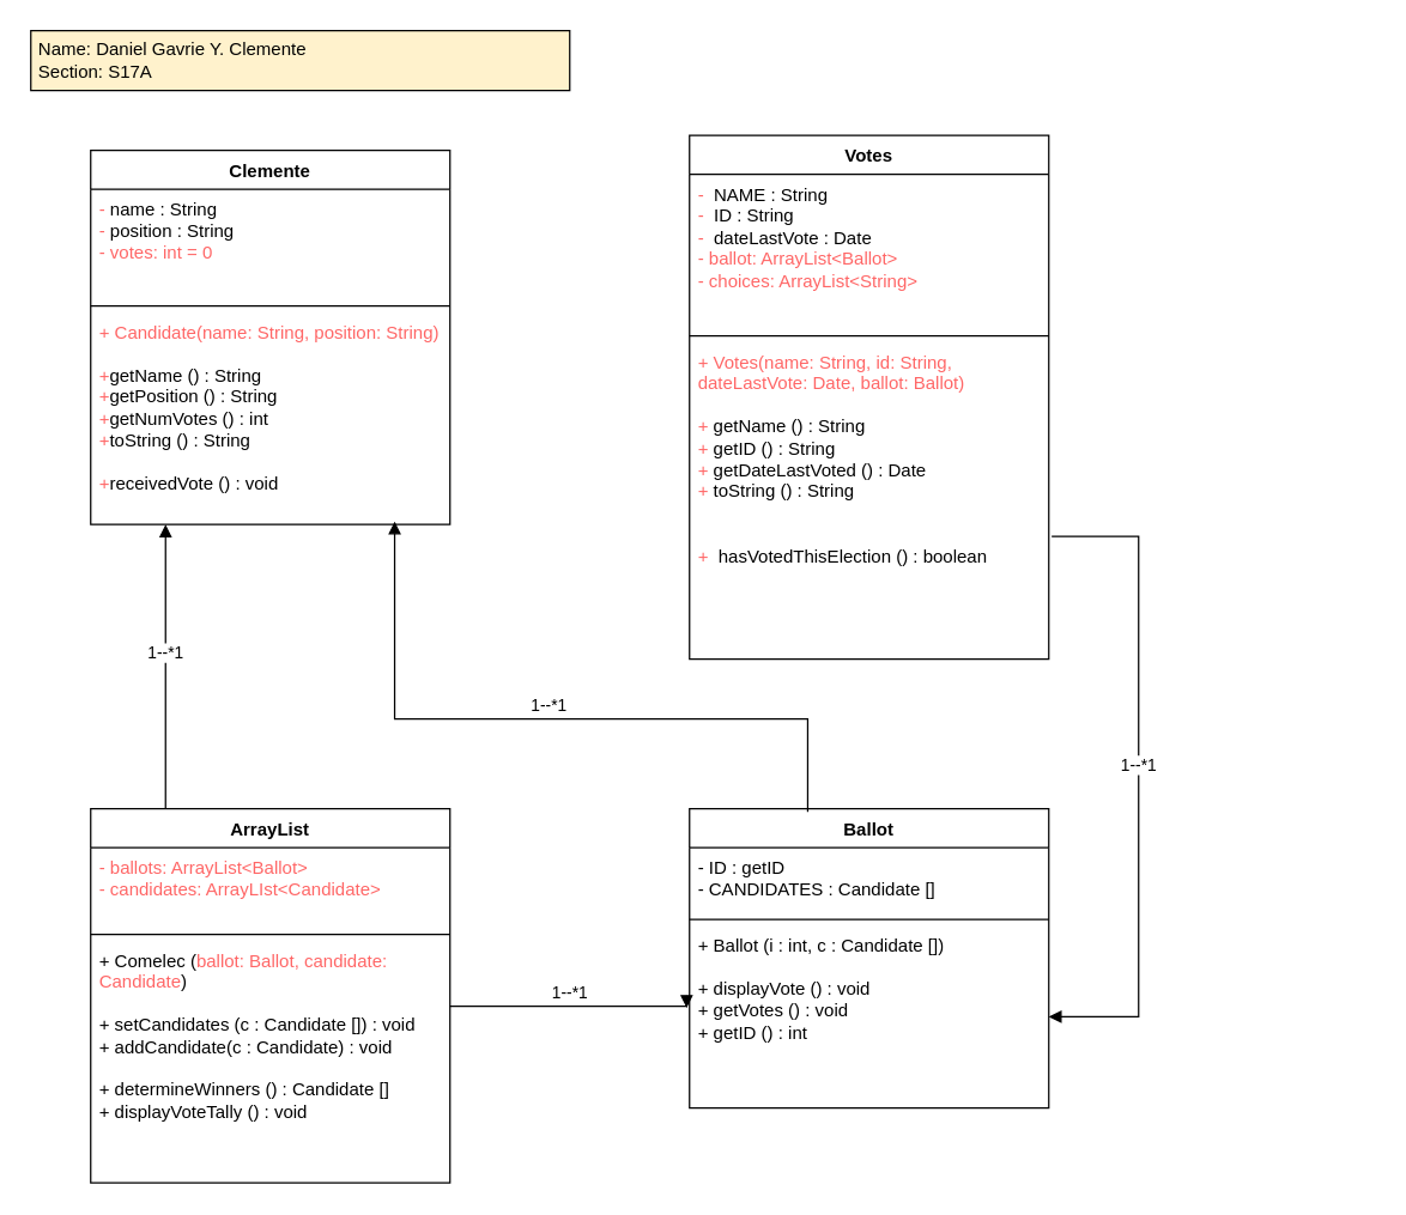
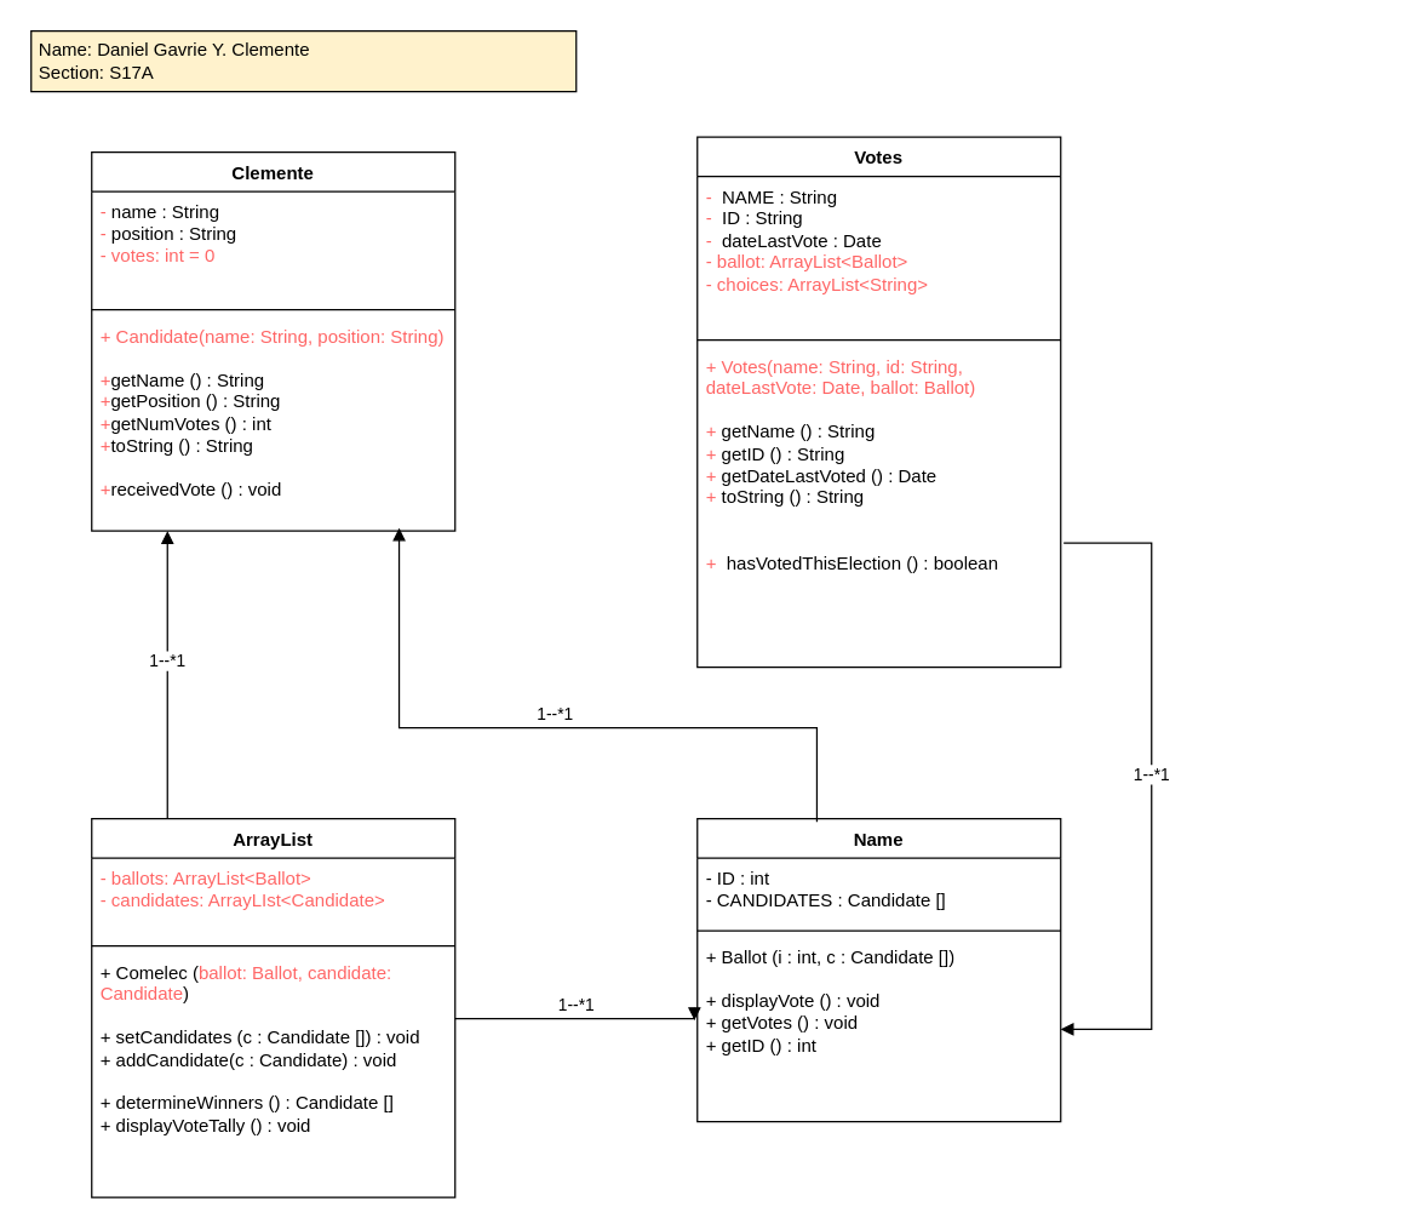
- <mxCell id="15" value="Ballot" style="swimlane;fontStyle=1;align=center;verticalAlign=top;childLayout=stackLayout;horizontal=1;startSize=26;horizontalStack=0;resizeParent=1;resizeParentMax=0;resizeLast=0;collapsible=1;marginBottom=0;whiteSpace=wrap;html=1;" parent="1" vertex="1"><mxGeometry x="460" y="540" width="240" height="200" as="geometry" /></mxCell>
+ <mxCell id="15" value="Name" style="swimlane;fontStyle=1;align=center;verticalAlign=top;childLayout=stackLayout;horizontal=1;startSize=26;horizontalStack=0;resizeParent=1;resizeParentMax=0;resizeLast=0;collapsible=1;marginBottom=0;whiteSpace=wrap;html=1;" parent="1" vertex="1"><mxGeometry x="460" y="540" width="240" height="200" as="geometry" /></mxCell>
- <mxCell id="16" value="&lt;div&gt;- ID : getID&lt;/div&gt;&lt;div&gt;- CANDIDATES : Candidate []&lt;br&gt;&lt;/div&gt;" style="text;strokeColor=none;fillColor=none;align=left;verticalAlign=top;spacingLeft=4;spacingRight=4;overflow=hidden;rotatable=0;points=[[0,0.5],[1,0.5]];portConstraint=eastwest;whiteSpace=wrap;html=1;" parent="15" vertex="1"><mxGeometry y="26" width="240" height="44" as="geometry" /></mxCell>
+ <mxCell id="16" value="&lt;div&gt;- ID : int&lt;/div&gt;&lt;div&gt;- CANDIDATES : Candidate []&lt;br&gt;&lt;/div&gt;" style="text;strokeColor=none;fillColor=none;align=left;verticalAlign=top;spacingLeft=4;spacingRight=4;overflow=hidden;rotatable=0;points=[[0,0.5],[1,0.5]];portConstraint=eastwest;whiteSpace=wrap;html=1;" parent="15" vertex="1"><mxGeometry y="26" width="240" height="44" as="geometry" /></mxCell>
